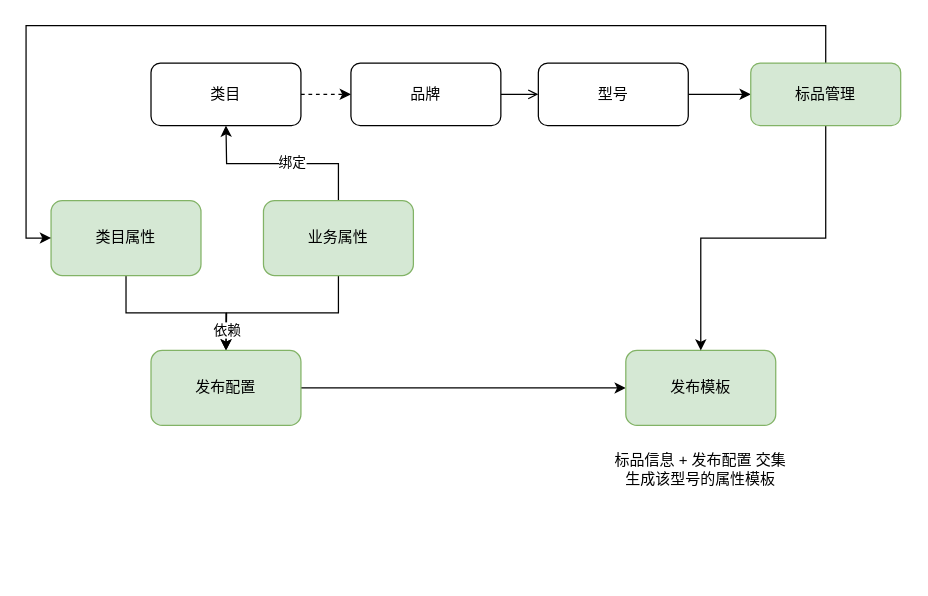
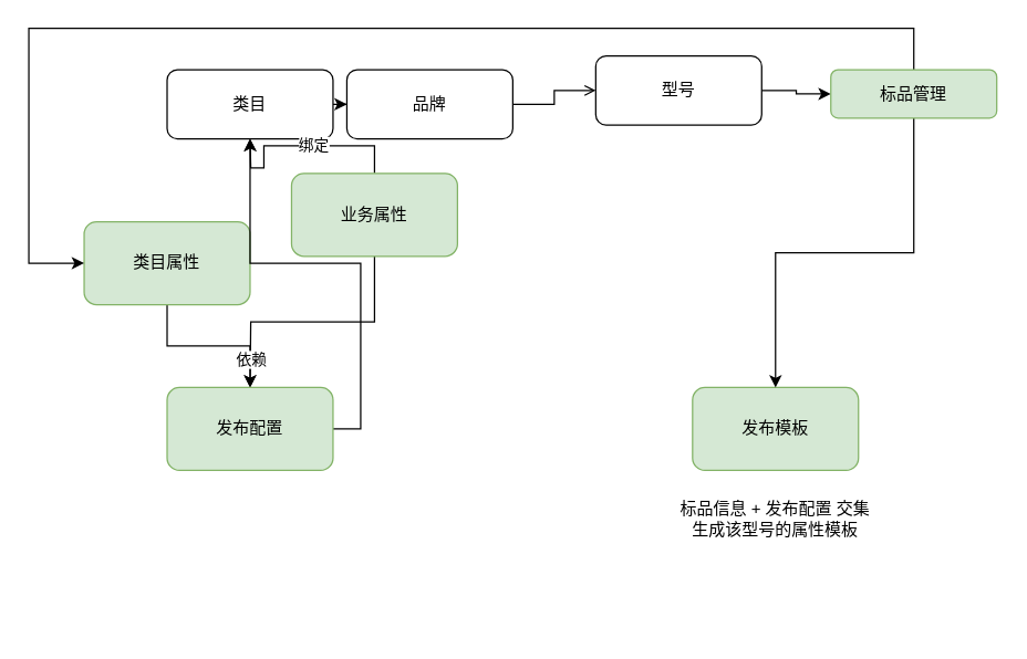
- <mxCell id="15" value="品牌" style="rounded=1;whiteSpace=wrap;html=1;" vertex="1" parent="1"><mxGeometry x="280" y="50" width="120" height="50" as="geometry" /></mxCell>
+ <mxCell id="15" value="品牌" style="rounded=1;whiteSpace=wrap;html=1;" vertex="1" parent="1"><mxGeometry x="250" y="50" width="120" height="50" as="geometry" /></mxCell>
- <mxCell id="17" value="型号" style="rounded=1;whiteSpace=wrap;html=1;" vertex="1" parent="1"><mxGeometry x="430" y="50" width="120" height="50" as="geometry" /></mxCell>
+ <mxCell id="17" value="型号" style="rounded=1;whiteSpace=wrap;html=1;" vertex="1" parent="1"><mxGeometry x="430" y="40" width="120" height="50" as="geometry" /></mxCell>
- <mxCell id="20" value="标品管理" style="rounded=1;whiteSpace=wrap;html=1;fillColor=#d5e8d4;strokeColor=#82b366;" vertex="1" parent="1"><mxGeometry x="600" y="50" width="120" height="50" as="geometry" /></mxCell>
+ <mxCell id="20" value="标品管理" style="rounded=1;whiteSpace=wrap;html=1;fillColor=#d5e8d4;strokeColor=#82b366;" vertex="1" parent="1"><mxGeometry x="600" y="50" width="120" height="35" as="geometry" /></mxCell>
- <mxCell id="5" value="类目属性" style="rounded=1;whiteSpace=wrap;html=1;fillColor=#d5e8d4;strokeColor=#82b366;" vertex="1" parent="1"><mxGeometry x="40" y="160" width="120" height="60" as="geometry" /></mxCell>
+ <mxCell id="5" value="类目属性" style="rounded=1;whiteSpace=wrap;html=1;fillColor=#d5e8d4;strokeColor=#82b366;" vertex="1" parent="1"><mxGeometry x="60" y="160" width="120" height="60" as="geometry" /></mxCell>
- <mxCell id="10" value="业务属性" style="rounded=1;whiteSpace=wrap;html=1;fillColor=#d5e8d4;strokeColor=#82b366;" vertex="1" parent="1"><mxGeometry x="210" y="160" width="120" height="60" as="geometry" /></mxCell>
+ <mxCell id="10" value="业务属性" style="rounded=1;whiteSpace=wrap;html=1;fillColor=#d5e8d4;strokeColor=#82b366;" vertex="1" parent="1"><mxGeometry x="210" y="125" width="120" height="60" as="geometry" /></mxCell>
- <mxCell id="11" style="edgeStyle=orthogonalEdgeStyle;rounded=0;orthogonalLoop=1;jettySize=auto;html=1;exitX=1;exitY=0.5;exitDx=0;exitDy=0;entryX=0;entryY=0.5;entryDx=0;entryDy=0;" edge="1" parent="1" source="12" target="13"><mxGeometry relative="1" as="geometry" /></mxCell>
+ <mxCell id="11" style="edgeStyle=orthogonalEdgeStyle;rounded=0;orthogonalLoop=1;jettySize=auto;html=1;exitX=1;exitY=0.5;exitDx=0;exitDy=0;" edge="1" parent="1" source="12" target="3"><mxGeometry relative="1" as="geometry" /></mxCell>
